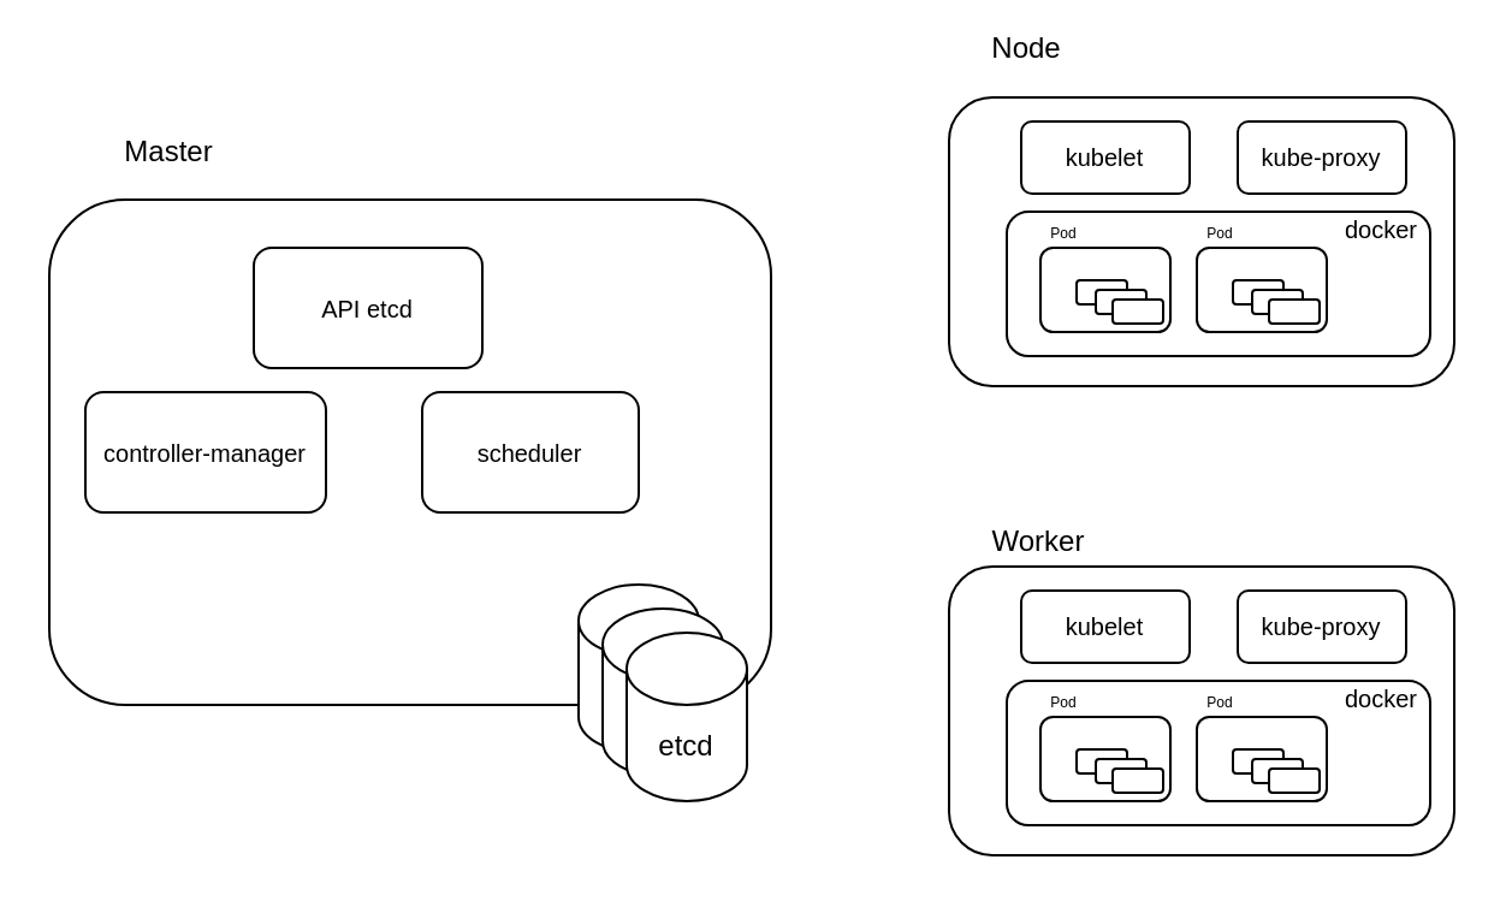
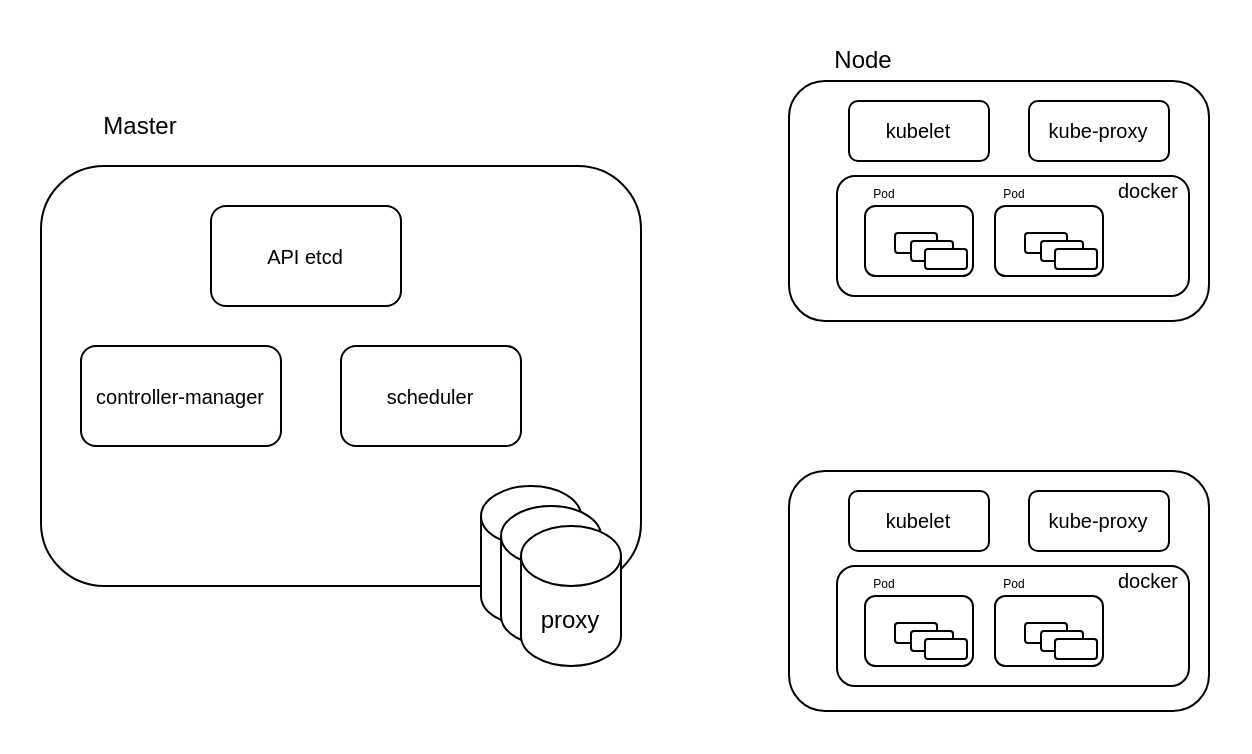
- <mxCell id="10" value="Node" style="text;strokeColor=none;align=center;fillColor=none;html=1;verticalAlign=middle;whiteSpace=wrap;rounded=0;" vertex="1" parent="1"><mxGeometry x="403" y="10" width="47" height="20" as="geometry" /></mxCell>
+ <mxCell id="10" value="Node" style="text;strokeColor=none;align=center;fillColor=none;html=1;verticalAlign=middle;whiteSpace=wrap;rounded=0;" vertex="1" parent="1"><mxGeometry x="408" y="20" width="47" height="20" as="geometry" /></mxCell>
- <mxCell id="4" value="&lt;font style=&quot;font-size: 10px;&quot;&gt;controller-manager&lt;/font&gt;" style="rounded=1;whiteSpace=wrap;html=1;" vertex="1" parent="1"><mxGeometry x="35" y="162.5" width="100" height="50" as="geometry" /></mxCell>
+ <mxCell id="4" value="&lt;font style=&quot;font-size: 10px;&quot;&gt;controller-manager&lt;/font&gt;" style="rounded=1;whiteSpace=wrap;html=1;" vertex="1" parent="1"><mxGeometry x="40" y="172.5" width="100" height="50" as="geometry" /></mxCell>
- <mxCell id="5" value="&lt;font style=&quot;font-size: 10px;&quot;&gt;scheduler&lt;/font&gt;" style="rounded=1;whiteSpace=wrap;html=1;" vertex="1" parent="1"><mxGeometry x="175" y="162.5" width="90" height="50" as="geometry" /></mxCell>
+ <mxCell id="5" value="&lt;font style=&quot;font-size: 10px;&quot;&gt;scheduler&lt;/font&gt;" style="rounded=1;whiteSpace=wrap;html=1;" vertex="1" parent="1"><mxGeometry x="170" y="172.5" width="90" height="50" as="geometry" /></mxCell>
- <mxCell id="26" value="Worker" style="text;strokeColor=none;align=center;fillColor=none;html=1;verticalAlign=middle;whiteSpace=wrap;rounded=0;" vertex="1" parent="1"><mxGeometry x="408" y="215" width="47" height="20" as="geometry" /></mxCell>
- <mxCell id="41" value="etcd" style="shape=cylinder3;whiteSpace=wrap;html=1;boundedLbl=1;backgroundOutline=1;size=15;" vertex="1" parent="1"><mxGeometry x="260" y="262.5" width="50" height="70" as="geometry" /></mxCell>
+ <mxCell id="41" value="proxy" style="shape=cylinder3;whiteSpace=wrap;html=1;boundedLbl=1;backgroundOutline=1;size=15;" vertex="1" parent="1"><mxGeometry x="260" y="262.5" width="50" height="70" as="geometry" /></mxCell>
